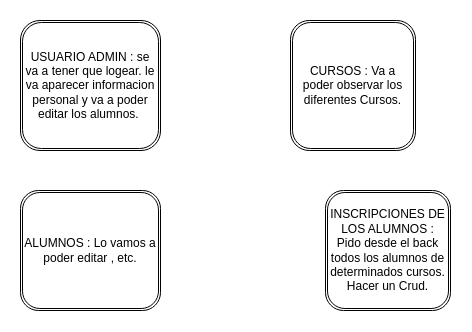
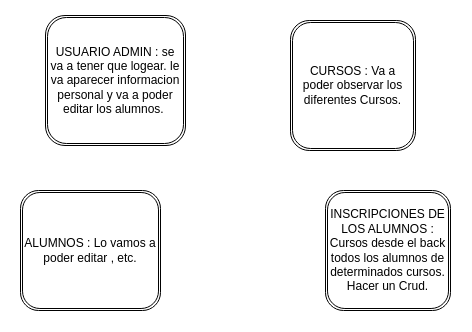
- <mxCell id="2" value="USUARIO ADMIN : se va a tener que logear. le va aparecer informacion personal y va a poder editar los alumnos.&amp;nbsp;" style="shape=ext;double=1;rounded=1;whiteSpace=wrap;html=1;" vertex="1" parent="1"><mxGeometry x="20" y="20" width="140" height="130" as="geometry" /></mxCell>
+ <mxCell id="2" value="USUARIO ADMIN : se va a tener que logear. le va aparecer informacion personal y va a poder editar los alumnos.&amp;nbsp;" style="shape=ext;double=1;rounded=1;whiteSpace=wrap;html=1;" vertex="1" parent="1"><mxGeometry x="45" y="15" width="140" height="130" as="geometry" /></mxCell>
- <mxCell id="5" value="INSCRIPCIONES DE LOS ALUMNOS : Pido desde el back todos los alumnos de determinados cursos.&lt;br&gt;Hacer un Crud." style="shape=ext;double=1;rounded=1;whiteSpace=wrap;html=1;" vertex="1" parent="1"><mxGeometry x="325" y="190" width="125" height="120" as="geometry" /></mxCell>
+ <mxCell id="5" value="INSCRIPCIONES DE LOS ALUMNOS : Cursos desde el back todos los alumnos de determinados cursos.&lt;br&gt;Hacer un Crud." style="shape=ext;double=1;rounded=1;whiteSpace=wrap;html=1;" vertex="1" parent="1"><mxGeometry x="325" y="190" width="125" height="120" as="geometry" /></mxCell>
